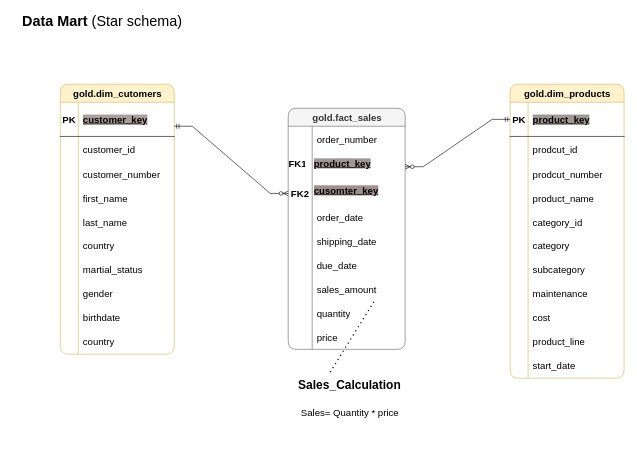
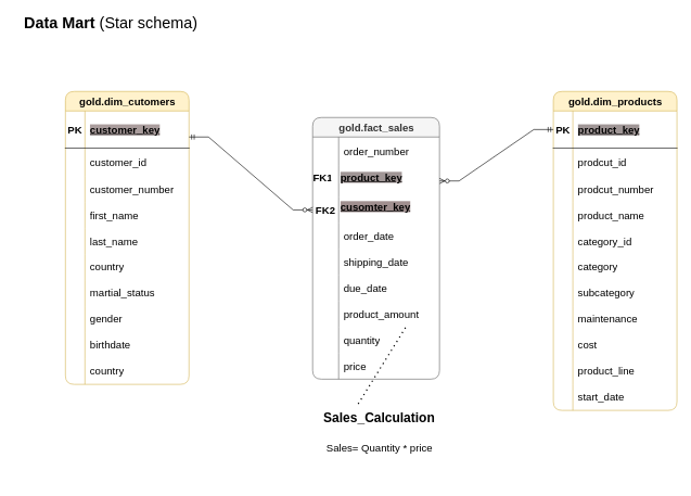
- <mxCell id="89" value="sales_amount" style="shape=partialRectangle;connectable=0;fillColor=none;top=0;left=0;bottom=0;right=0;align=left;spacingLeft=6;overflow=hidden;whiteSpace=wrap;html=1;fontSize=16;" vertex="1" parent="87"><mxGeometry x="40" width="155" height="40" as="geometry"><mxRectangle width="155" height="40" as="alternateBounds" /></mxGeometry></mxCell>
+ <mxCell id="89" value="product_amount" style="shape=partialRectangle;connectable=0;fillColor=none;top=0;left=0;bottom=0;right=0;align=left;spacingLeft=6;overflow=hidden;whiteSpace=wrap;html=1;fontSize=16;" vertex="1" parent="87"><mxGeometry x="40" width="155" height="40" as="geometry"><mxRectangle width="155" height="40" as="alternateBounds" /></mxGeometry></mxCell>
